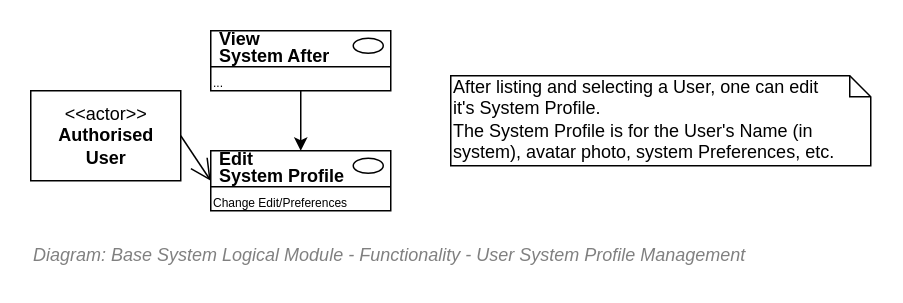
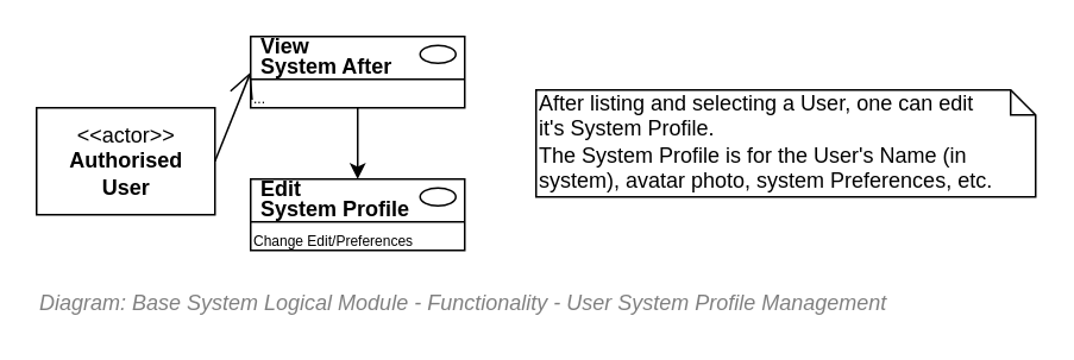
+ <mxCell id="8" value="" style="endArrow=open;endFill=1;endSize=12;html=1;strokeColor=#000000;fontSize=12;entryX=0;entryY=1;entryDx=0;entryDy=0;exitX=1;exitY=0.5;exitDx=0;exitDy=0;" parent="1" source="2" target="4" edge="1"><mxGeometry width="160" relative="1" as="geometry"><mxPoint x="110" y="90" as="sourcePoint" /><mxPoint x="150" y="10" as="targetPoint" /></mxGeometry></mxCell>
- <mxCell id="16" value="" style="endArrow=open;endFill=1;endSize=12;html=1;strokeColor=#000000;fontSize=12;entryX=0;entryY=1;entryDx=0;entryDy=0;exitX=1;exitY=0.5;exitDx=0;exitDy=0;" edge="1" parent="1" source="2" target="11"><mxGeometry width="160" relative="1" as="geometry"><mxPoint x="110" y="50" as="sourcePoint" /><mxPoint x="150" y="50" as="targetPoint" /></mxGeometry></mxCell>
